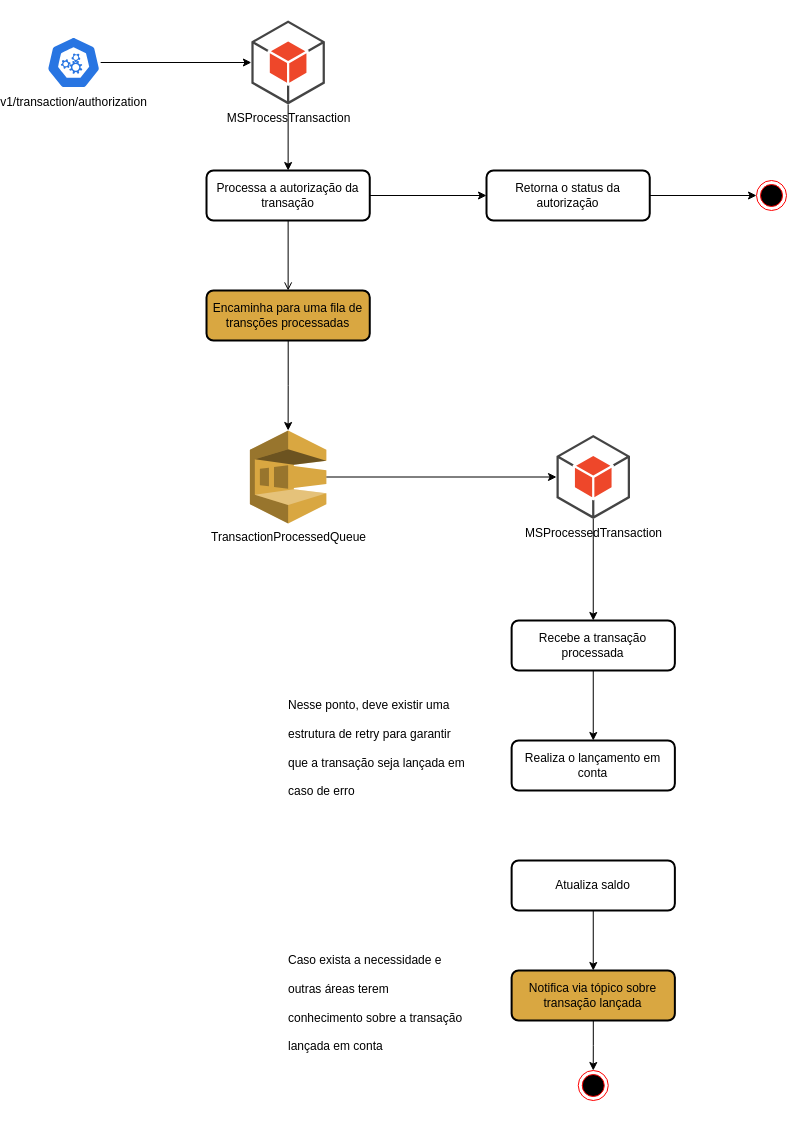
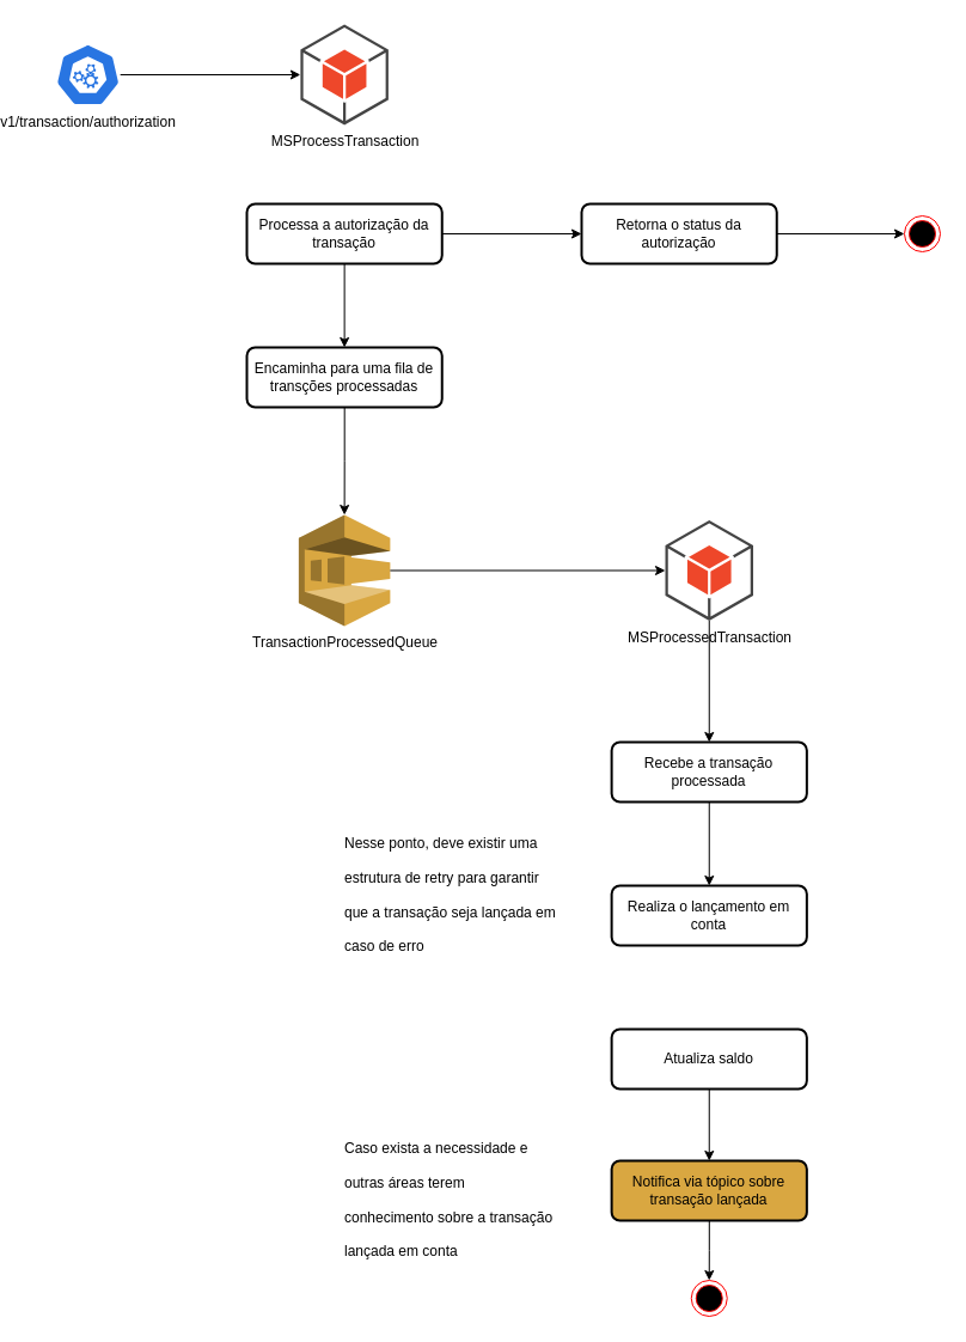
- <mxCell id="2" style="edgeStyle=orthogonalEdgeStyle;rounded=0;orthogonalLoop=1;jettySize=auto;html=1;" edge="1" parent="1" source="3" target="6"><mxGeometry relative="1" as="geometry" /></mxCell>
- <mxCell id="5" style="edgeStyle=orthogonalEdgeStyle;rounded=0;orthogonalLoop=1;jettySize=auto;html=1;endArrow=open;" edge="1" parent="1" source="6" target="13"><mxGeometry relative="1" as="geometry" /></mxCell>
+ <mxCell id="5" style="edgeStyle=orthogonalEdgeStyle;rounded=0;orthogonalLoop=1;jettySize=auto;html=1;" edge="1" parent="1" source="6" target="13"><mxGeometry relative="1" as="geometry" /></mxCell>
- <mxCell id="13" value="Encaminha para uma fila de transções processadas" style="rounded=1;whiteSpace=wrap;html=1;absoluteArcSize=1;arcSize=14;strokeWidth=2;fillColor=#d9a741;" vertex="1" parent="1"><mxGeometry x="180.01" y="290" width="163.25" height="50" as="geometry" /></mxCell>
+ <mxCell id="13" value="Encaminha para uma fila de transções processadas" style="rounded=1;whiteSpace=wrap;html=1;absoluteArcSize=1;arcSize=14;strokeWidth=2;" vertex="1" parent="1"><mxGeometry x="180.01" y="290" width="163.25" height="50" as="geometry" /></mxCell>
